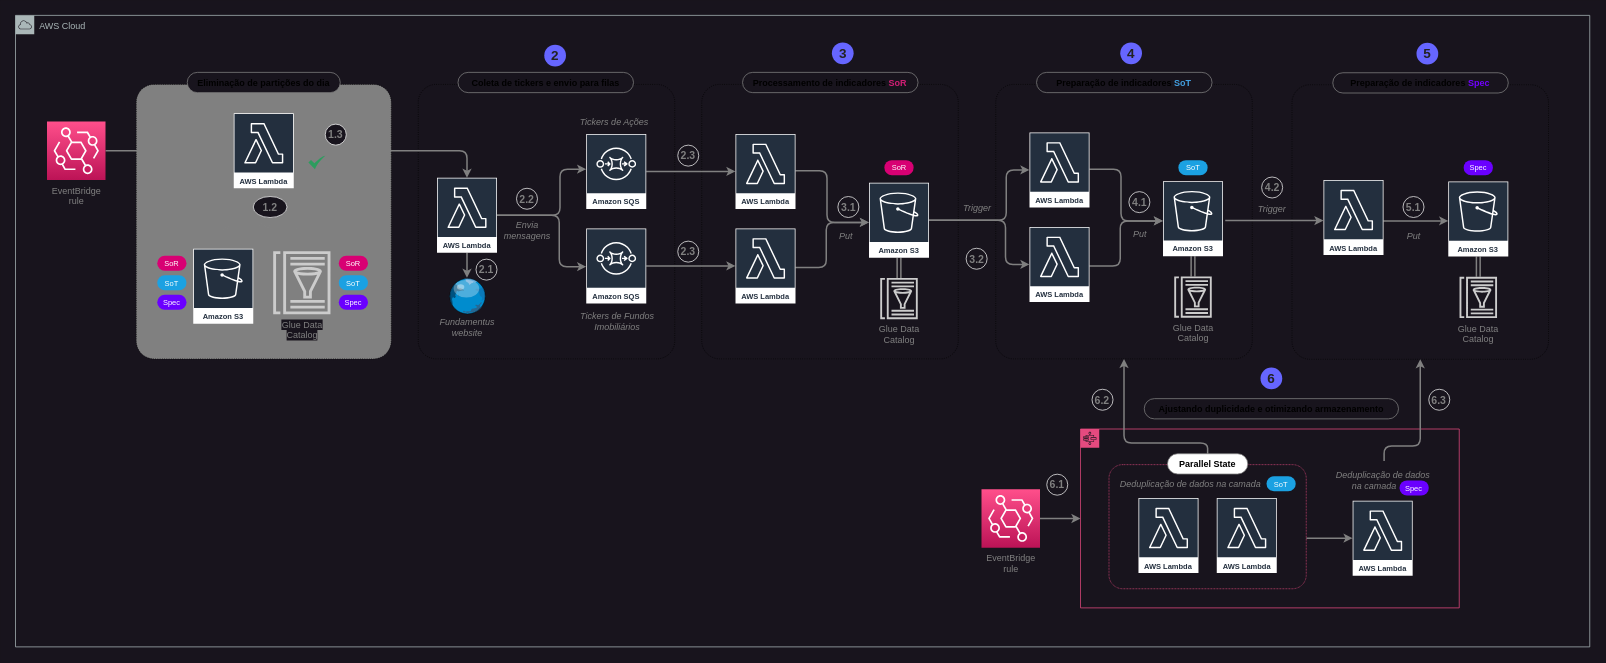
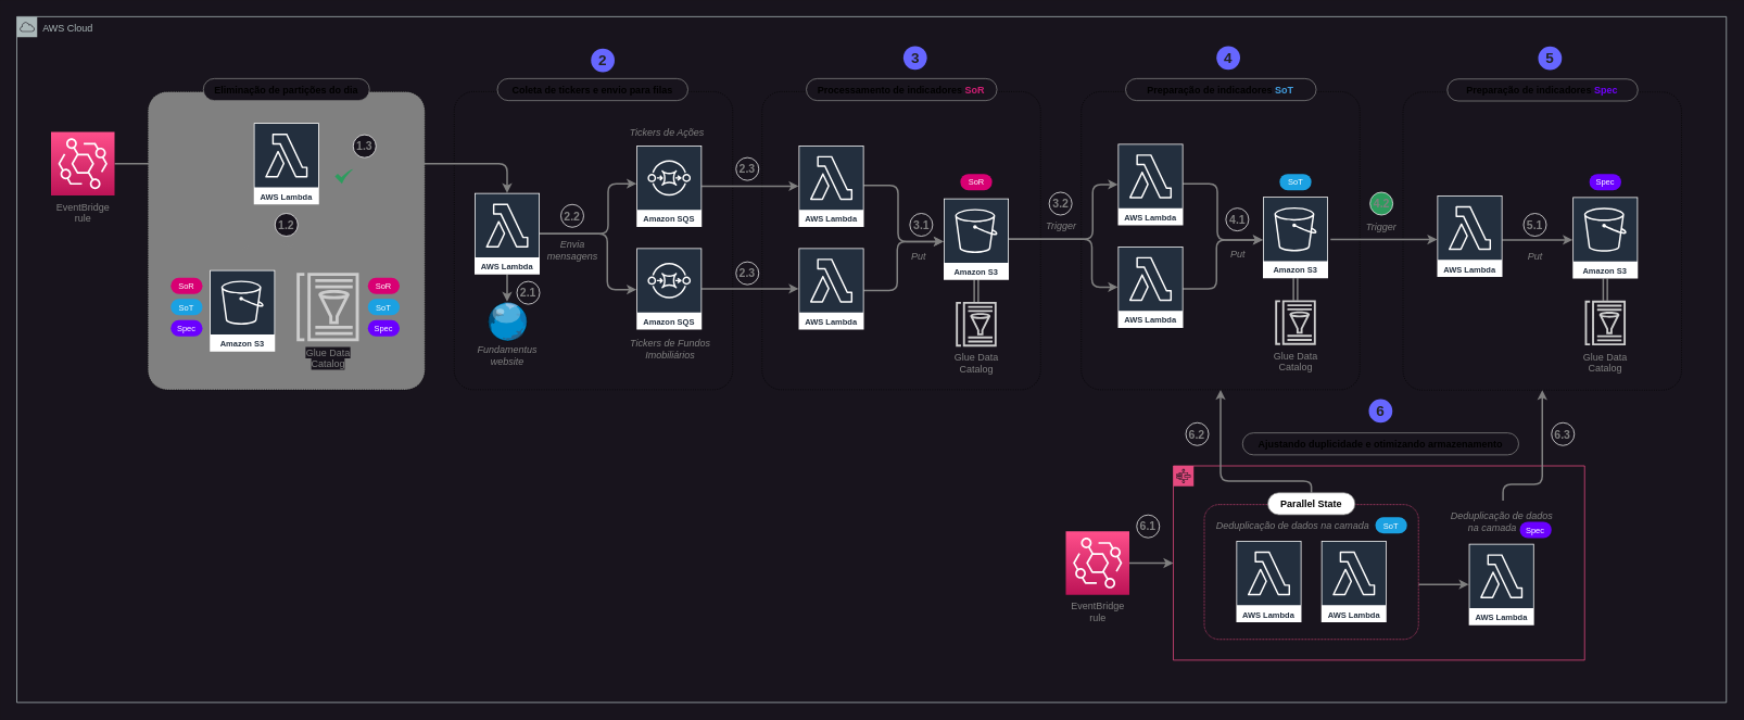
- <mxCell id="91" value="&lt;b style=&quot;&quot;&gt;&lt;font style=&quot;font-size: 14px;&quot;&gt;4.2&lt;/font&gt;&lt;/b&gt;" style="ellipse;whiteSpace=wrap;html=1;aspect=fixed;fontColor=#808080;fillColor=#18141D;strokeColor=#F0F0F0;fontSize=12;" parent="1" vertex="1"><mxGeometry x="1681.5" y="235.5" width="28" height="28" as="geometry" /></mxCell>
+ <mxCell id="91" value="&lt;b style=&quot;&quot;&gt;&lt;font style=&quot;font-size: 14px;&quot;&gt;4.2&lt;/font&gt;&lt;/b&gt;" style="ellipse;whiteSpace=wrap;html=1;aspect=fixed;fontColor=#808080;fillColor=#2d9c5e;strokeColor=#F0F0F0;fontSize=12;" parent="1" vertex="1"><mxGeometry x="1681.5" y="235.5" width="28" height="28" as="geometry" /></mxCell>
- <mxCell id="82" value="&lt;b style=&quot;&quot;&gt;&lt;font style=&quot;font-size: 14px;&quot;&gt;1.2&lt;/font&gt;&lt;/b&gt;" style="ellipse;whiteSpace=wrap;html=1;aspect=fixed;fontColor=#808080;fillColor=#18141D;strokeColor=#F0F0F0;fontSize=12;" parent="1" vertex="1"><mxGeometry x="337" y="261.5" width="45" height="28" as="geometry" /></mxCell>
+ <mxCell id="82" value="&lt;b style=&quot;&quot;&gt;&lt;font style=&quot;font-size: 14px;&quot;&gt;1.2&lt;/font&gt;&lt;/b&gt;" style="ellipse;whiteSpace=wrap;html=1;aspect=fixed;fontColor=#808080;fillColor=#18141D;strokeColor=#F0F0F0;fontSize=12;" parent="1" vertex="1"><mxGeometry x="337" y="261.5" width="28" height="28" as="geometry" /></mxCell>
- <mxCell id="89" value="&lt;b style=&quot;&quot;&gt;&lt;font style=&quot;font-size: 14px;&quot;&gt;3.2&lt;/font&gt;&lt;/b&gt;" style="ellipse;whiteSpace=wrap;html=1;aspect=fixed;fontColor=#808080;fillColor=#18141D;strokeColor=#F0F0F0;fontSize=12;" parent="1" vertex="1"><mxGeometry x="1287.5" y="330.5" width="28" height="28" as="geometry" /></mxCell>
+ <mxCell id="89" value="&lt;b style=&quot;&quot;&gt;&lt;font style=&quot;font-size: 14px;&quot;&gt;3.2&lt;/font&gt;&lt;/b&gt;" style="ellipse;whiteSpace=wrap;html=1;aspect=fixed;fontColor=#808080;fillColor=#18141D;strokeColor=#F0F0F0;fontSize=12;" parent="1" vertex="1"><mxGeometry x="1287.5" y="235.5" width="28" height="28" as="geometry" /></mxCell>
